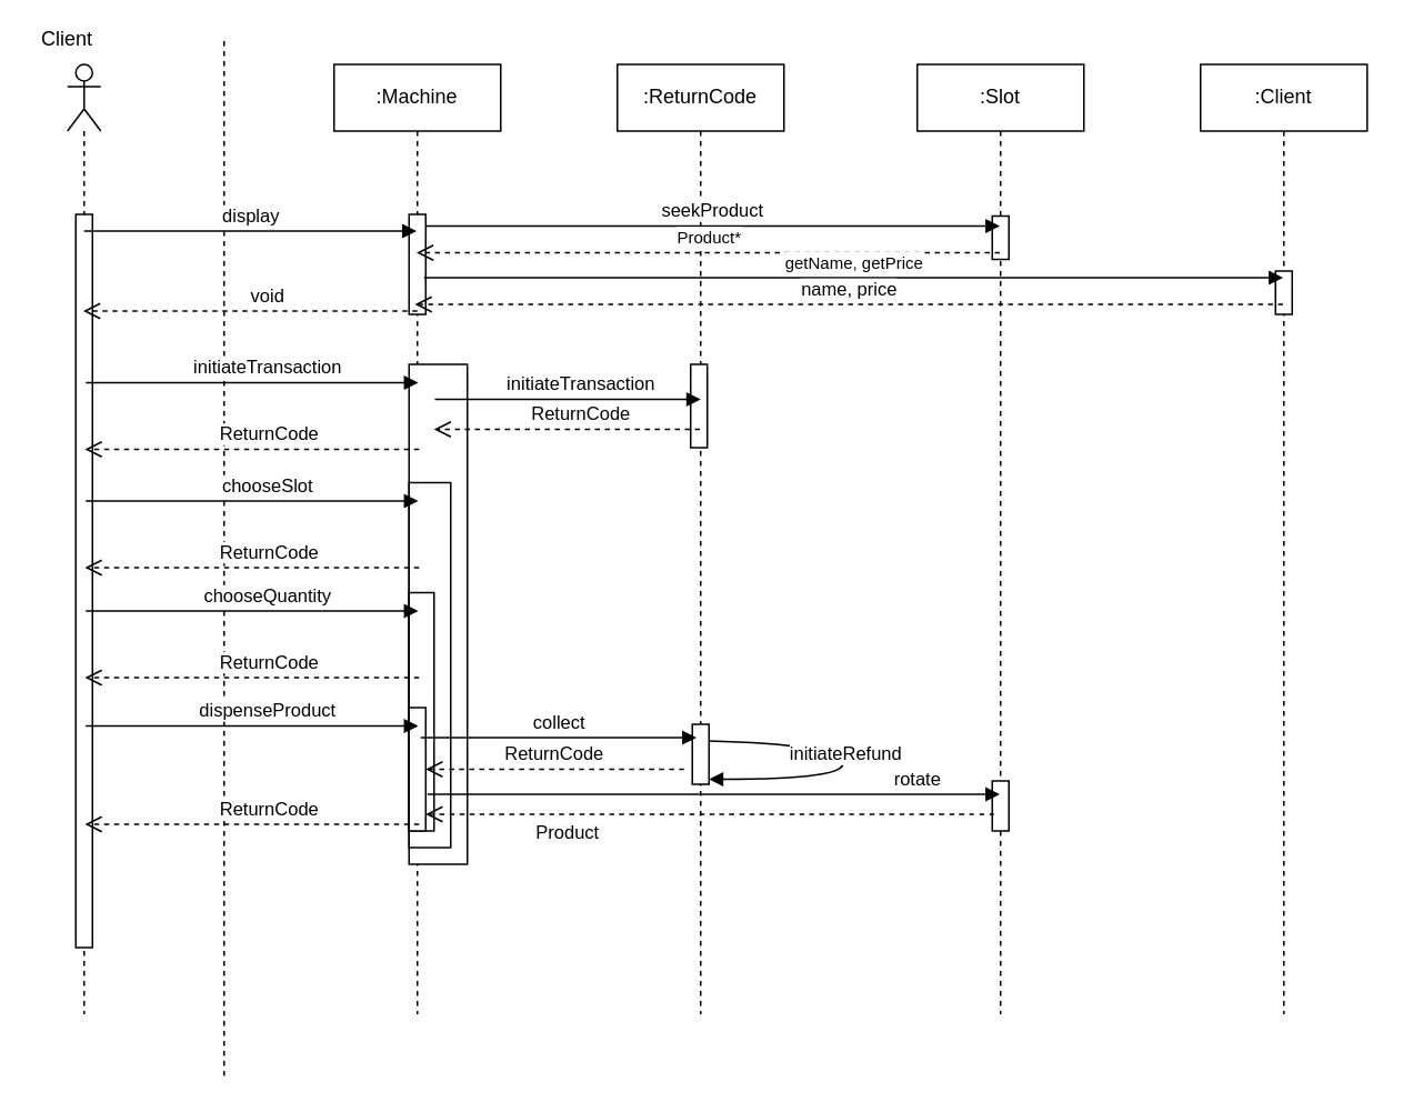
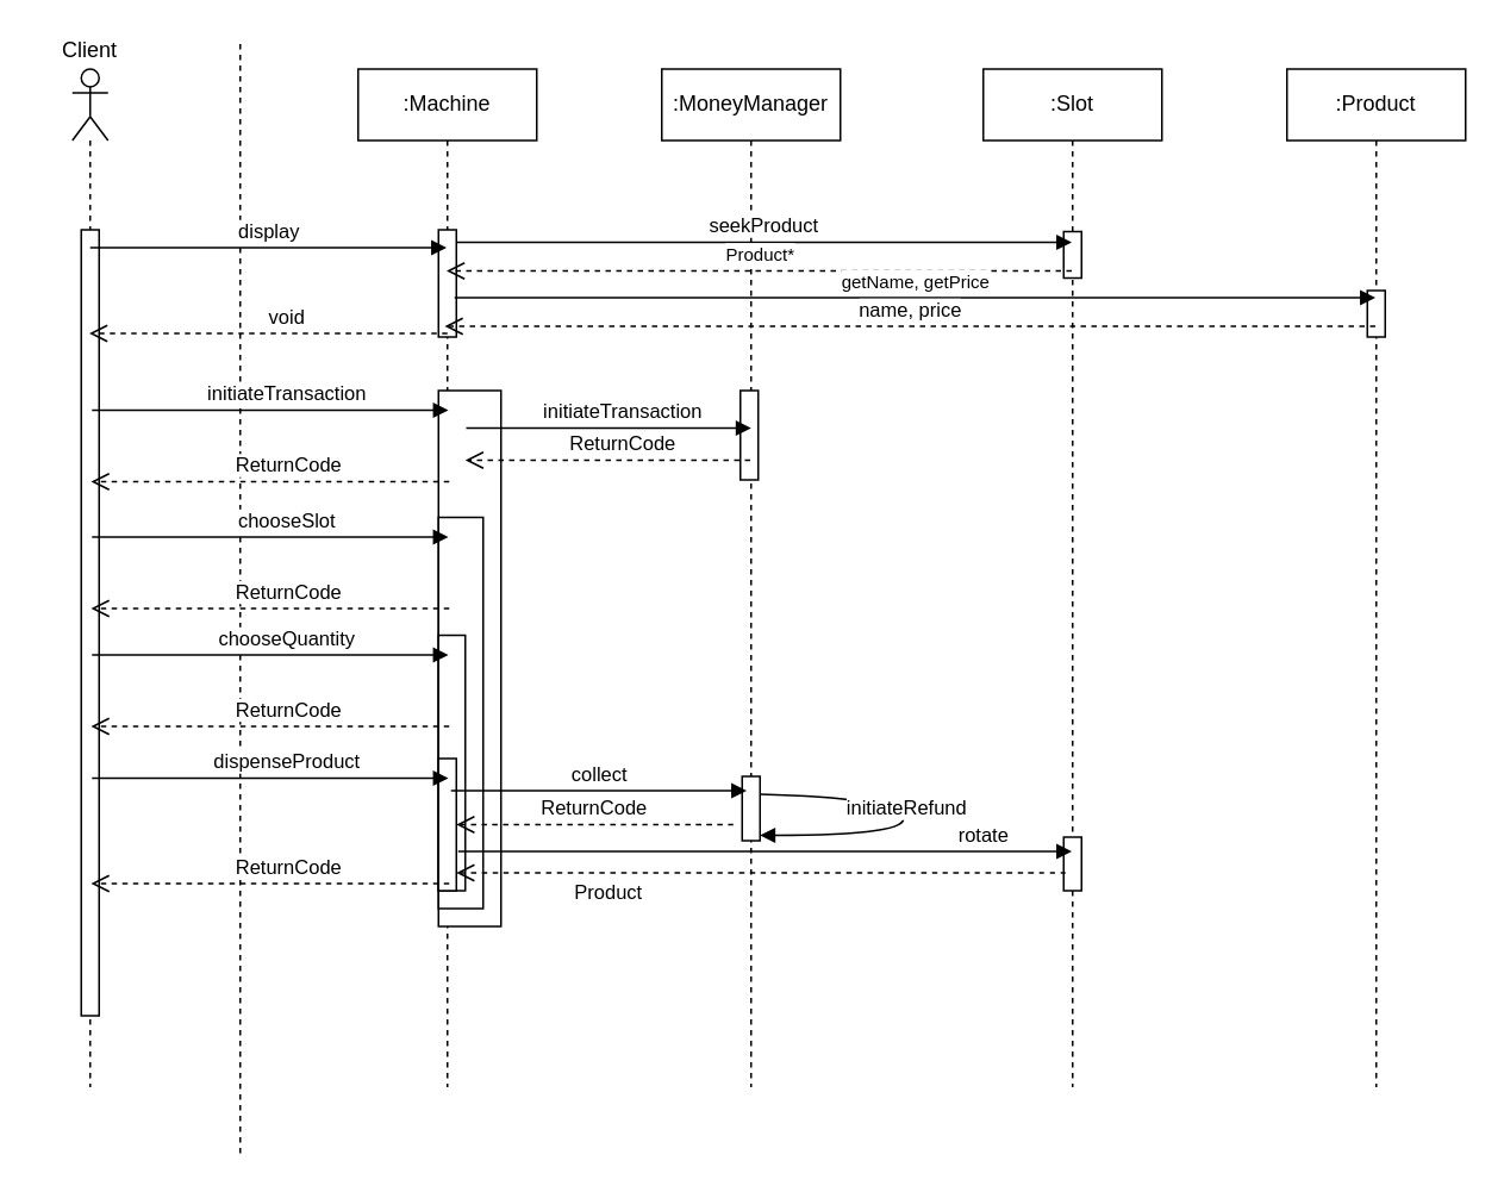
- <mxCell id="19" value="Client" style="text;html=1;strokeColor=none;fillColor=none;align=center;verticalAlign=middle;whiteSpace=wrap;rounded=0;" vertex="1" parent="1"><mxGeometry x="10" y="15" width="60" height="16" as="geometry" /></mxCell>
+ <mxCell id="19" value="Client" style="text;html=1;strokeColor=none;fillColor=none;align=center;verticalAlign=middle;whiteSpace=wrap;rounded=0;" vertex="1" parent="1"><mxGeometry x="20" y="20" width="60" height="16" as="geometry" /></mxCell>
- <mxCell id="7" value=":ReturnCode" style="shape=umlLifeline;perimeter=lifelinePerimeter;whiteSpace=wrap;html=1;container=1;collapsible=0;recursiveResize=0;outlineConnect=0;" vertex="1" parent="1"><mxGeometry x="370" y="38" width="100" height="570" as="geometry" /></mxCell>
+ <mxCell id="7" value=":MoneyManager" style="shape=umlLifeline;perimeter=lifelinePerimeter;whiteSpace=wrap;html=1;container=1;collapsible=0;recursiveResize=0;outlineConnect=0;" vertex="1" parent="1"><mxGeometry x="370" y="38" width="100" height="570" as="geometry" /></mxCell>
- <mxCell id="16" value=":Client" style="shape=umlLifeline;perimeter=lifelinePerimeter;whiteSpace=wrap;html=1;container=1;collapsible=0;recursiveResize=0;outlineConnect=0;" vertex="1" parent="1"><mxGeometry x="720" y="38" width="100" height="570" as="geometry" /></mxCell>
+ <mxCell id="16" value=":Product" style="shape=umlLifeline;perimeter=lifelinePerimeter;whiteSpace=wrap;html=1;container=1;collapsible=0;recursiveResize=0;outlineConnect=0;" vertex="1" parent="1"><mxGeometry x="720" y="38" width="100" height="570" as="geometry" /></mxCell>
